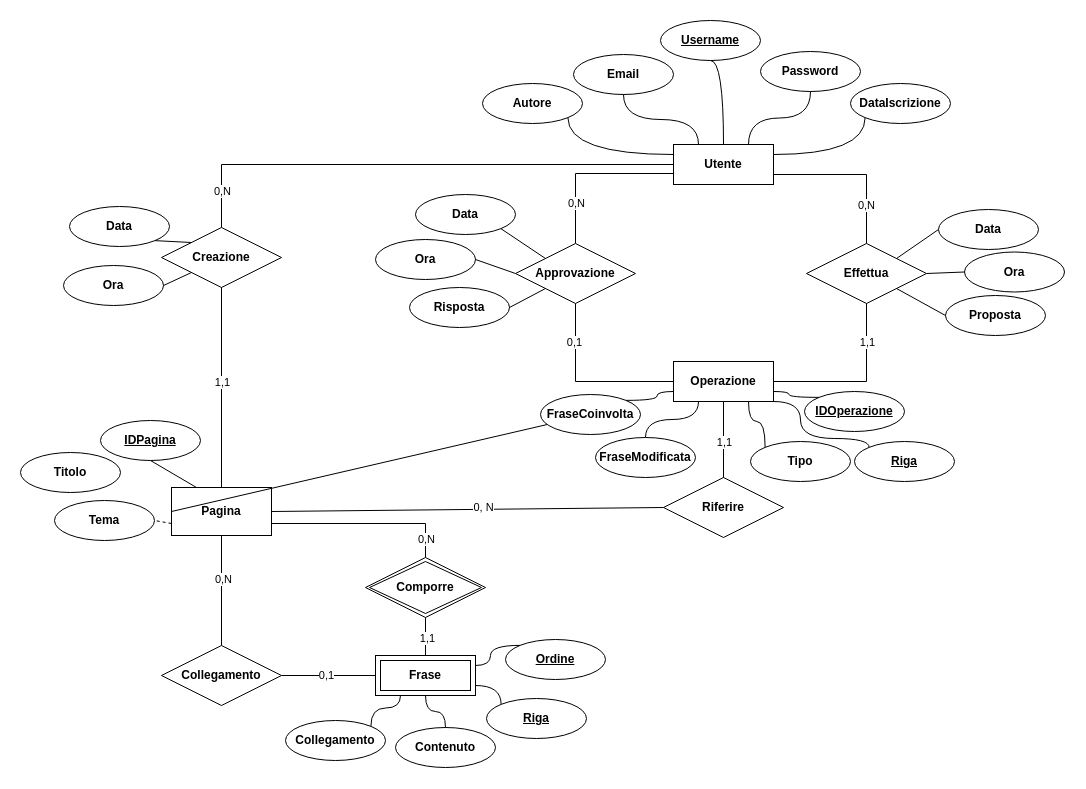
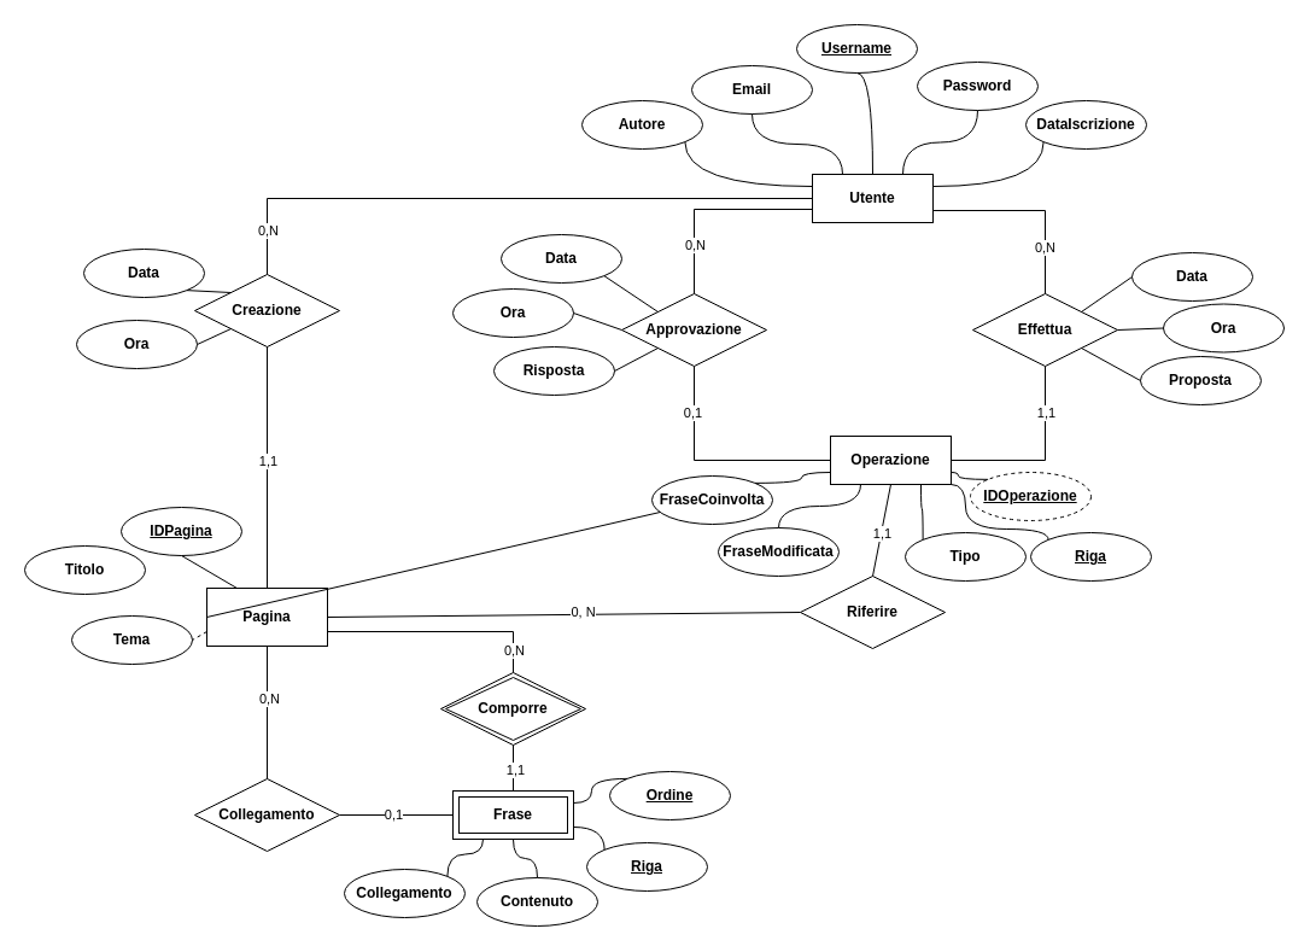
- <mxCell id="3" value="&lt;div&gt;&lt;font&gt;&lt;b&gt;Operazione&lt;/b&gt;&lt;/font&gt;&lt;/div&gt;" style="whiteSpace=wrap;html=1;align=center;strokeColor=#000000;fillColor=#FFFFFF;fontColor=#000000;" vertex="1" parent="1"><mxGeometry x="673" y="361" width="100" height="40" as="geometry" /></mxCell>
+ <mxCell id="3" value="&lt;div&gt;&lt;font&gt;&lt;b&gt;Operazione&lt;/b&gt;&lt;/font&gt;&lt;/div&gt;" style="whiteSpace=wrap;html=1;align=center;strokeColor=#000000;fillColor=#FFFFFF;fontColor=#000000;" vertex="1" parent="1"><mxGeometry x="688" y="361" width="100" height="40" as="geometry" /></mxCell>
- <mxCell id="77" value="&lt;font&gt;&lt;u&gt;&lt;b&gt;IDOperazione&lt;/b&gt;&lt;/u&gt;&lt;/font&gt;" style="ellipse;whiteSpace=wrap;html=1;align=center;strokeColor=#000000;fillColor=#FFFFFF;fontColor=#000000;" vertex="1" parent="1"><mxGeometry x="804" y="391" width="100" height="40" as="geometry" /></mxCell>
+ <mxCell id="77" value="&lt;font&gt;&lt;u&gt;&lt;b&gt;IDOperazione&lt;/b&gt;&lt;/u&gt;&lt;/font&gt;" style="ellipse;whiteSpace=wrap;html=1;align=center;strokeColor=#000000;fillColor=#FFFFFF;fontColor=#000000;dashed=1;" vertex="1" parent="1"><mxGeometry x="804" y="391" width="100" height="40" as="geometry" /></mxCell>
- <mxCell id="53" value="&lt;font&gt;&lt;b&gt;Tema&lt;/b&gt;&lt;/font&gt;" style="ellipse;whiteSpace=wrap;html=1;align=center;strokeColor=#000000;fillColor=#FFFFFF;fontColor=#000000;" vertex="1" parent="1"><mxGeometry x="54" y="500" width="100" height="40" as="geometry" /></mxCell>
+ <mxCell id="53" value="&lt;font&gt;&lt;b&gt;Tema&lt;/b&gt;&lt;/font&gt;" style="ellipse;whiteSpace=wrap;html=1;align=center;strokeColor=#000000;fillColor=#FFFFFF;fontColor=#000000;" vertex="1" parent="1"><mxGeometry x="59" y="510" width="100" height="40" as="geometry" /></mxCell>
